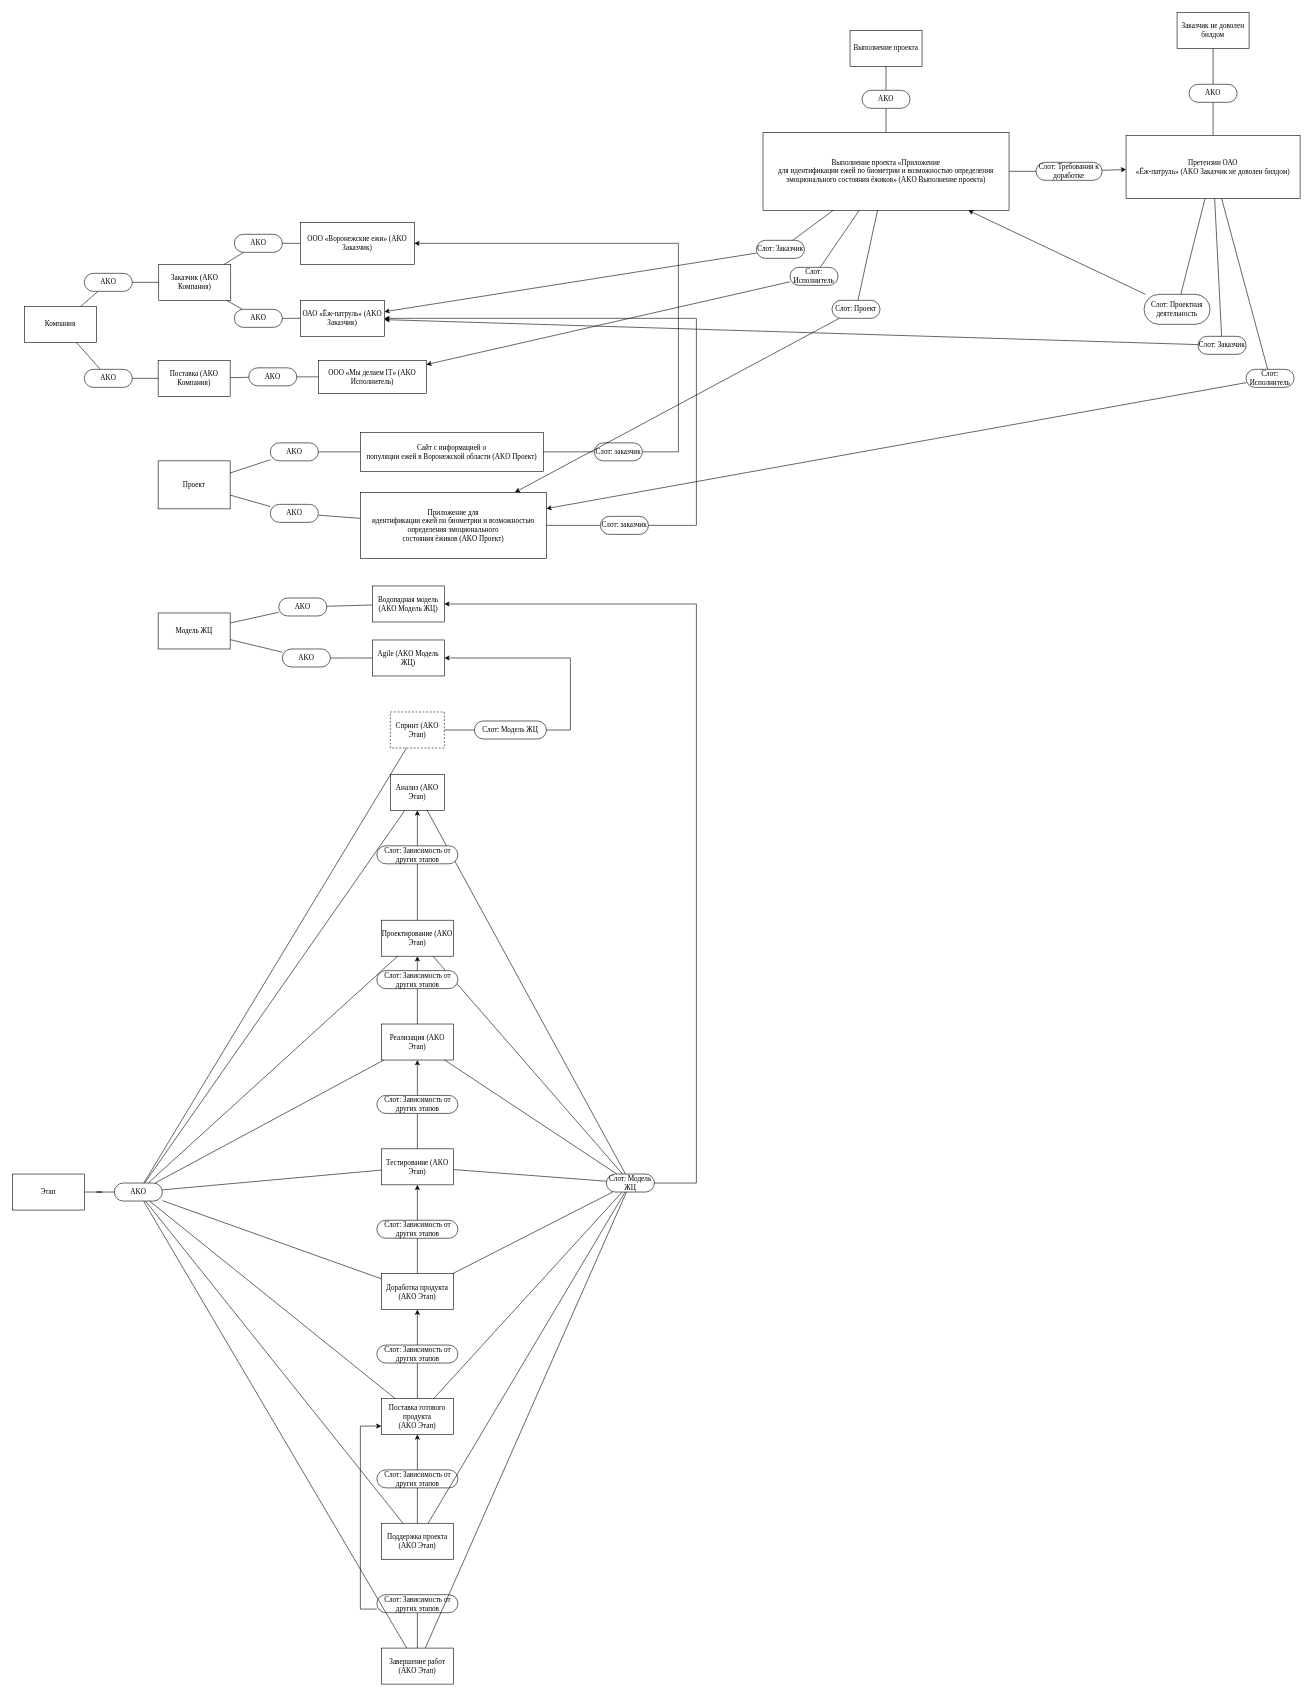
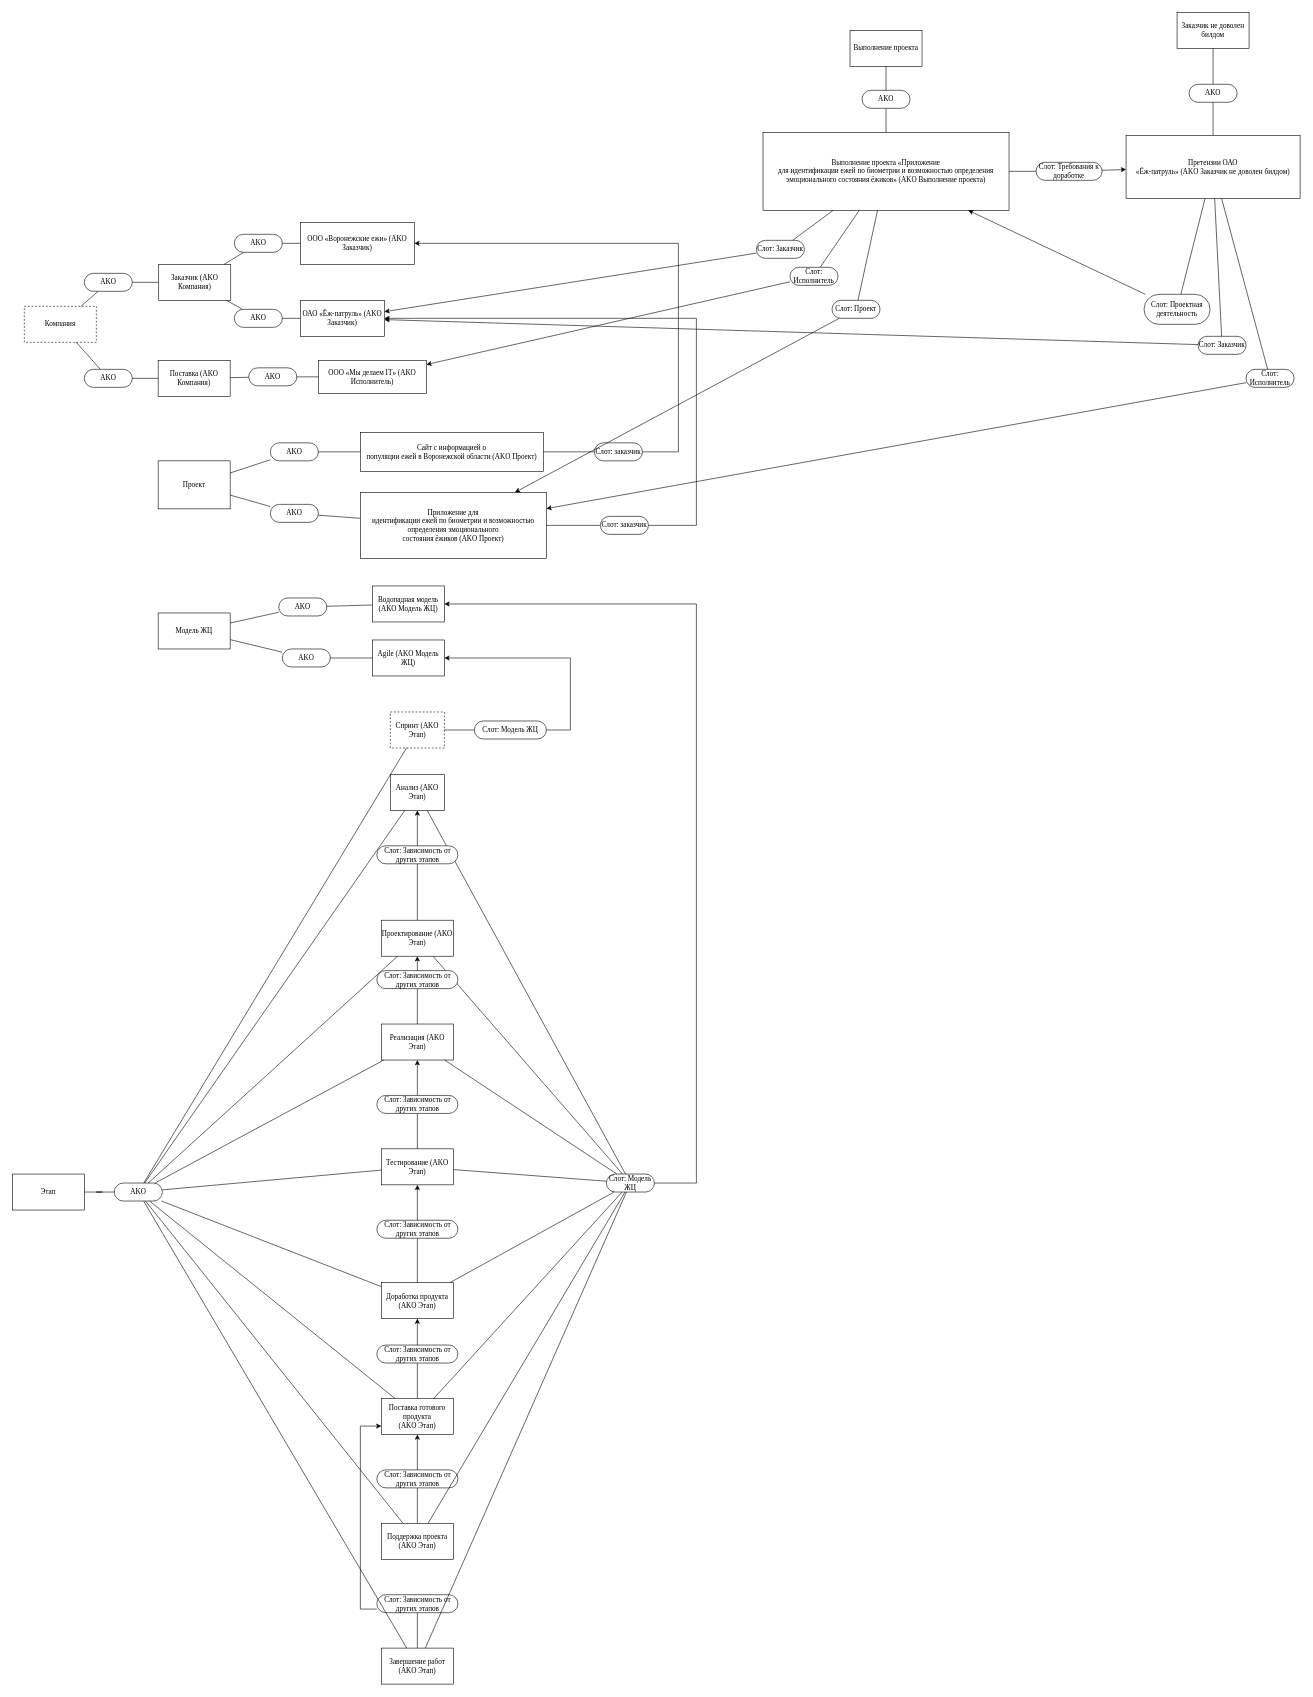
- <mxCell id="2" value="&lt;span style=&quot;font-size: 12px;&quot;&gt;&lt;span style=&quot;font-size: 12px; line-height: 107%;&quot;&gt;Компания&lt;/span&gt;&lt;/span&gt;" style="rounded=0;whiteSpace=wrap;html=1;fontFamily=Times New Roman;fontSize=12;fontStyle=0" parent="1" vertex="1"><mxGeometry x="40" y="510" width="120" height="60" as="geometry" /></mxCell>
+ <mxCell id="2" value="&lt;span style=&quot;font-size: 12px;&quot;&gt;&lt;span style=&quot;font-size: 12px; line-height: 107%;&quot;&gt;Компания&lt;/span&gt;&lt;/span&gt;" style="rounded=0;whiteSpace=wrap;html=1;fontFamily=Times New Roman;fontSize=12;fontStyle=0;dashed=1;" parent="1" vertex="1"><mxGeometry x="40" y="510" width="120" height="60" as="geometry" /></mxCell>
- <mxCell id="78" value="&lt;span style=&quot;font-size: 12px;&quot;&gt;&lt;span style=&quot;font-size: 12px; line-height: 107%;&quot;&gt;Доработка продукта (&lt;/span&gt;&lt;span style=&quot;font-size: 12px; line-height: 107%;&quot; lang=&quot;EN-US&quot;&gt;AKO &lt;/span&gt;&lt;span style=&quot;font-size: 12px;&quot;&gt;Этап&lt;/span&gt;&lt;span style=&quot;font-size: 12px; line-height: 107%;&quot; lang=&quot;EN-US&quot;&gt;)&lt;/span&gt;&lt;/span&gt;" style="rounded=0;whiteSpace=wrap;html=1;fontFamily=Times New Roman;fontSize=12;fontStyle=0" vertex="1" parent="1"><mxGeometry x="635" y="2122" width="120" height="60" as="geometry" /></mxCell>
+ <mxCell id="78" value="&lt;span style=&quot;font-size: 12px;&quot;&gt;&lt;span style=&quot;font-size: 12px; line-height: 107%;&quot;&gt;Доработка продукта (&lt;/span&gt;&lt;span style=&quot;font-size: 12px; line-height: 107%;&quot; lang=&quot;EN-US&quot;&gt;AKO &lt;/span&gt;&lt;span style=&quot;font-size: 12px;&quot;&gt;Этап&lt;/span&gt;&lt;span style=&quot;font-size: 12px; line-height: 107%;&quot; lang=&quot;EN-US&quot;&gt;)&lt;/span&gt;&lt;/span&gt;" style="rounded=0;whiteSpace=wrap;html=1;fontFamily=Times New Roman;fontSize=12;fontStyle=0" vertex="1" parent="1"><mxGeometry x="635" y="2137" width="120" height="60" as="geometry" /></mxCell>
